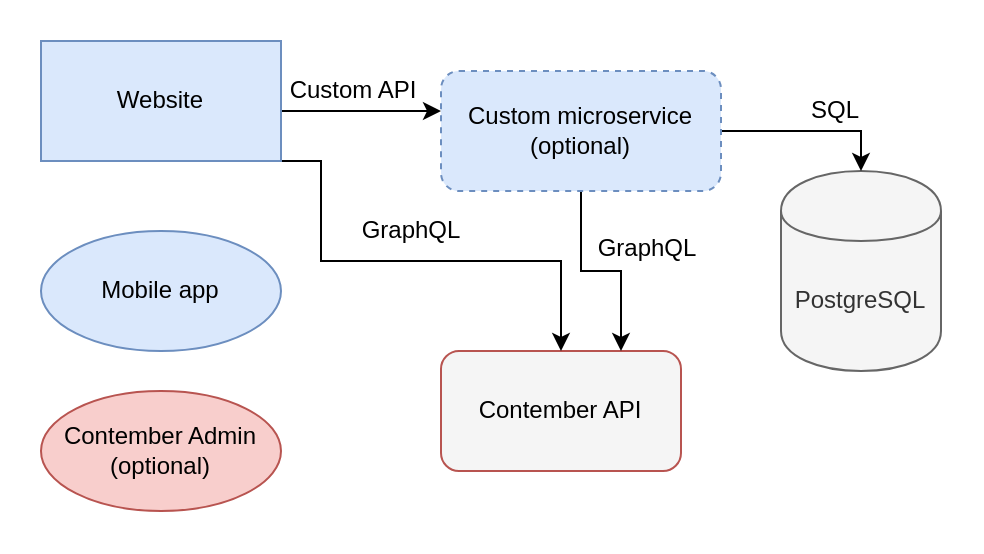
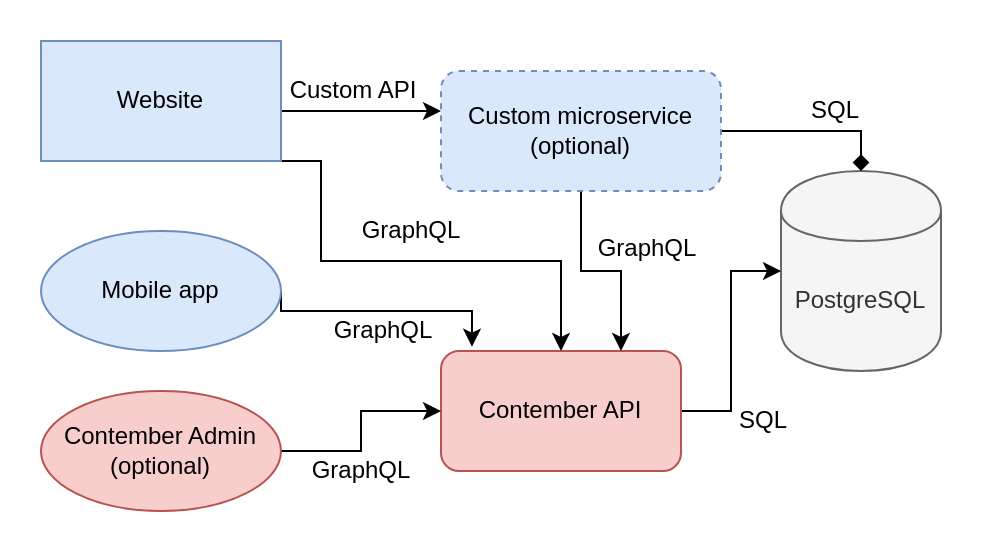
- <mxCell id="16" style="edgeStyle=orthogonalEdgeStyle;rounded=0;orthogonalLoop=1;jettySize=auto;html=1;entryX=0.5;entryY=0;entryDx=0;entryDy=0;startArrow=none;startFill=0;" edge="1" parent="1" source="18" target="2"><mxGeometry relative="1" as="geometry" /></mxCell>
+ <mxCell id="16" style="edgeStyle=orthogonalEdgeStyle;rounded=0;orthogonalLoop=1;jettySize=auto;html=1;entryX=0.5;entryY=0;entryDx=0;entryDy=0;startArrow=none;startFill=0;endArrow=diamond;" edge="1" parent="1" source="18" target="2"><mxGeometry relative="1" as="geometry" /></mxCell>
+ <mxCell id="11" style="edgeStyle=orthogonalEdgeStyle;rounded=0;orthogonalLoop=1;jettySize=auto;html=1;startArrow=none;startFill=0;exitX=1;exitY=0.5;exitDx=0;exitDy=0;entryX=0.129;entryY=-0.036;entryDx=0;entryDy=0;entryPerimeter=0;" edge="1" parent="1" source="13" target="5"><mxGeometry relative="1" as="geometry"><mxPoint x="220" y="205" as="targetPoint" /><Array as="points"><mxPoint x="140" y="155" /><mxPoint x="236" y="155" /></Array></mxGeometry></mxCell>
+ <mxCell id="12" value="GraphQL&lt;br&gt;" style="text;html=1;align=center;verticalAlign=middle;resizable=0;points=[];labelBackgroundColor=#ffffff;" vertex="1" connectable="0" parent="11"><mxGeometry x="-0.192" y="3" relative="1" as="geometry"><mxPoint x="10.33" y="12.83" as="offset" /></mxGeometry></mxCell>
+ <mxCell id="3" style="edgeStyle=orthogonalEdgeStyle;rounded=0;orthogonalLoop=1;jettySize=auto;html=1;startArrow=none;startFill=0;" edge="1" parent="1" source="5" target="2"><mxGeometry relative="1" as="geometry" /></mxCell>
+ <mxCell id="4" value="SQL" style="text;html=1;align=center;verticalAlign=middle;resizable=0;points=[];labelBackgroundColor=#ffffff;" vertex="1" connectable="0" parent="3"><mxGeometry x="-0.248" relative="1" as="geometry"><mxPoint x="15.33" y="24.33" as="offset" /></mxGeometry></mxCell>
- <mxCell id="5" value="Contember API" style="rounded=1;whiteSpace=wrap;html=1;fillColor=#f5f5f5;strokeColor=#b85450;" vertex="1" parent="1"><mxGeometry x="220" y="175" width="120" height="60" as="geometry" /></mxCell>
+ <mxCell id="5" value="Contember API" style="rounded=1;whiteSpace=wrap;html=1;fillColor=#f8cecc;strokeColor=#b85450;" vertex="1" parent="1"><mxGeometry x="220" y="175" width="120" height="60" as="geometry" /></mxCell>
+ <mxCell id="19" style="edgeStyle=orthogonalEdgeStyle;rounded=0;orthogonalLoop=1;jettySize=auto;html=1;startArrow=none;startFill=0;" edge="1" parent="1" source="21" target="5"><mxGeometry relative="1" as="geometry" /></mxCell>
+ <mxCell id="20" value="GraphQL&lt;br&gt;" style="text;html=1;align=center;verticalAlign=middle;resizable=0;points=[];labelBackgroundColor=#ffffff;" vertex="1" connectable="0" parent="19"><mxGeometry x="-0.273" y="1" relative="1" as="geometry"><mxPoint x="3.33" y="10.67" as="offset" /></mxGeometry></mxCell>
